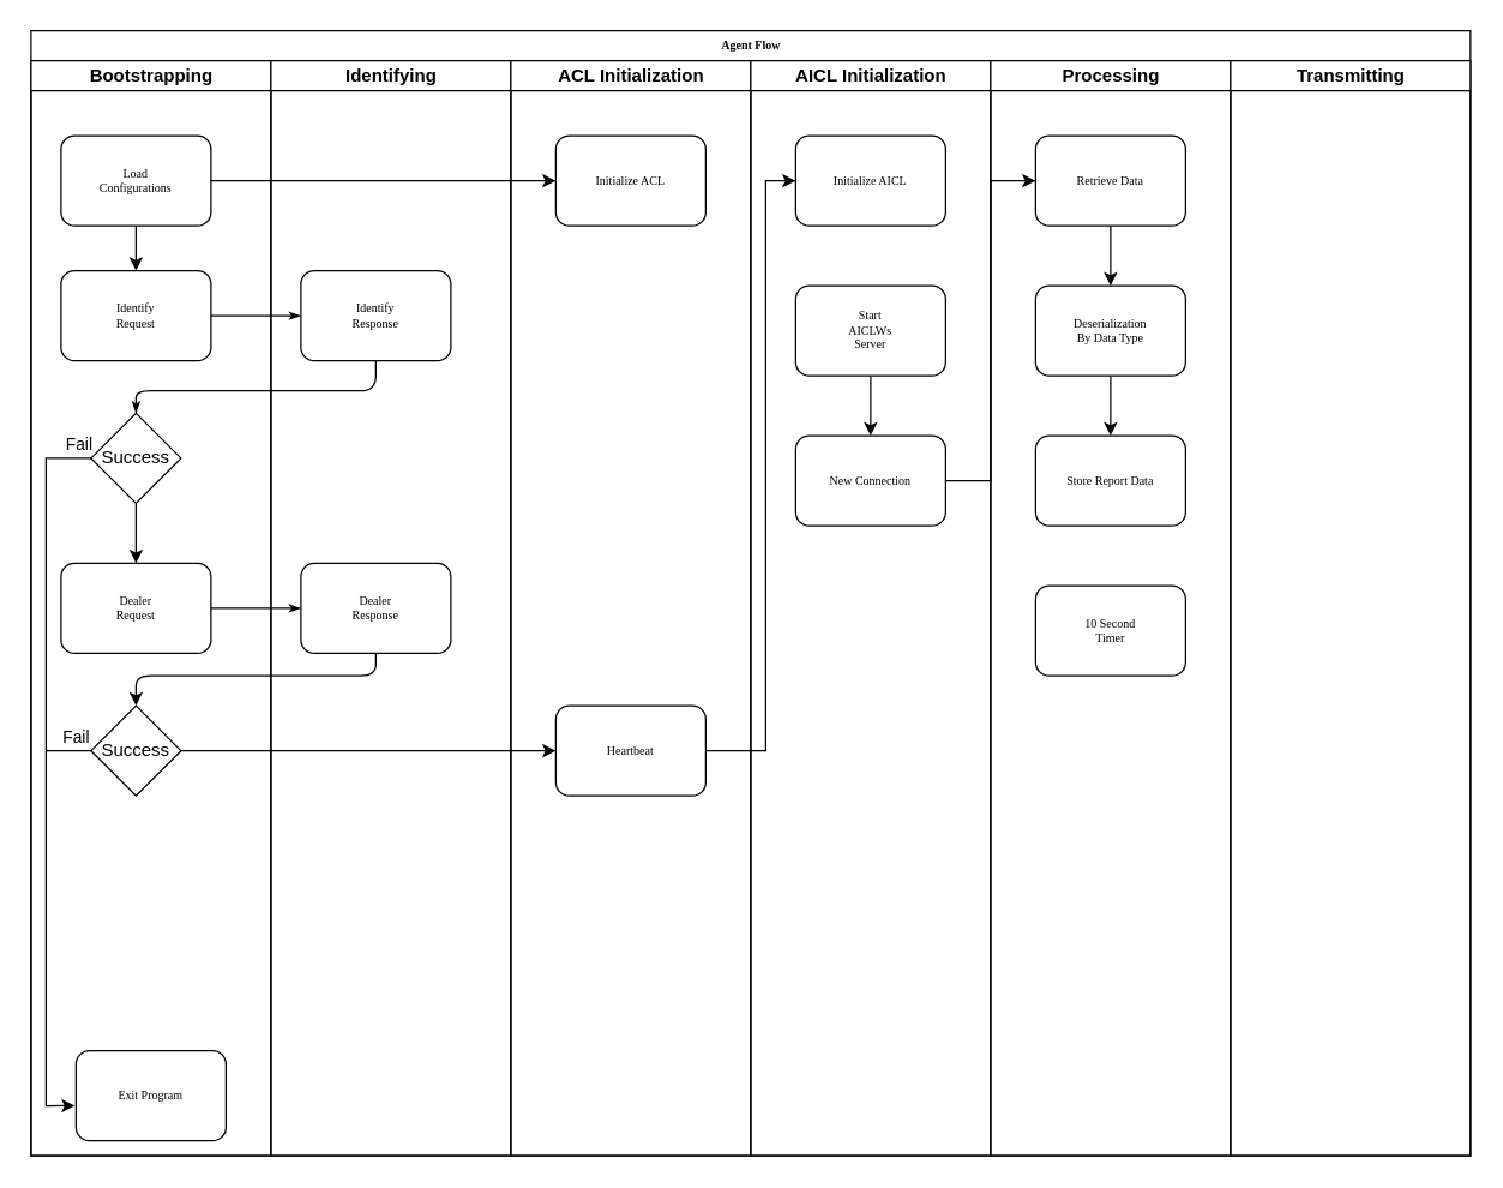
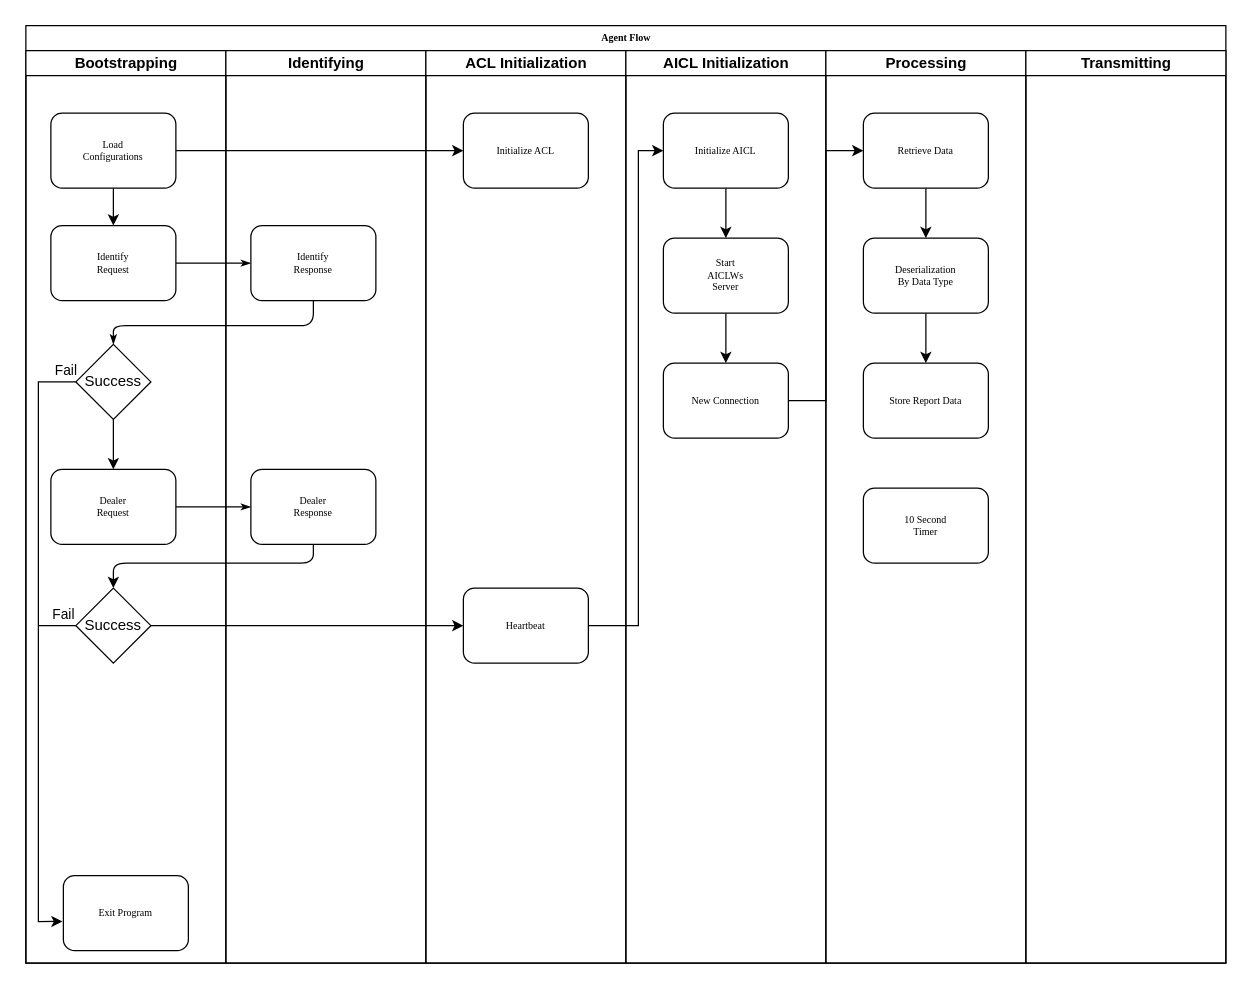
+ <mxCell id="24" style="edgeStyle=orthogonalEdgeStyle;rounded=0;orthogonalLoop=1;jettySize=auto;html=1;entryX=0.5;entryY=0;entryDx=0;entryDy=0;" edge="1" parent="23" source="25" target="27"><mxGeometry relative="1" as="geometry" /></mxCell>
